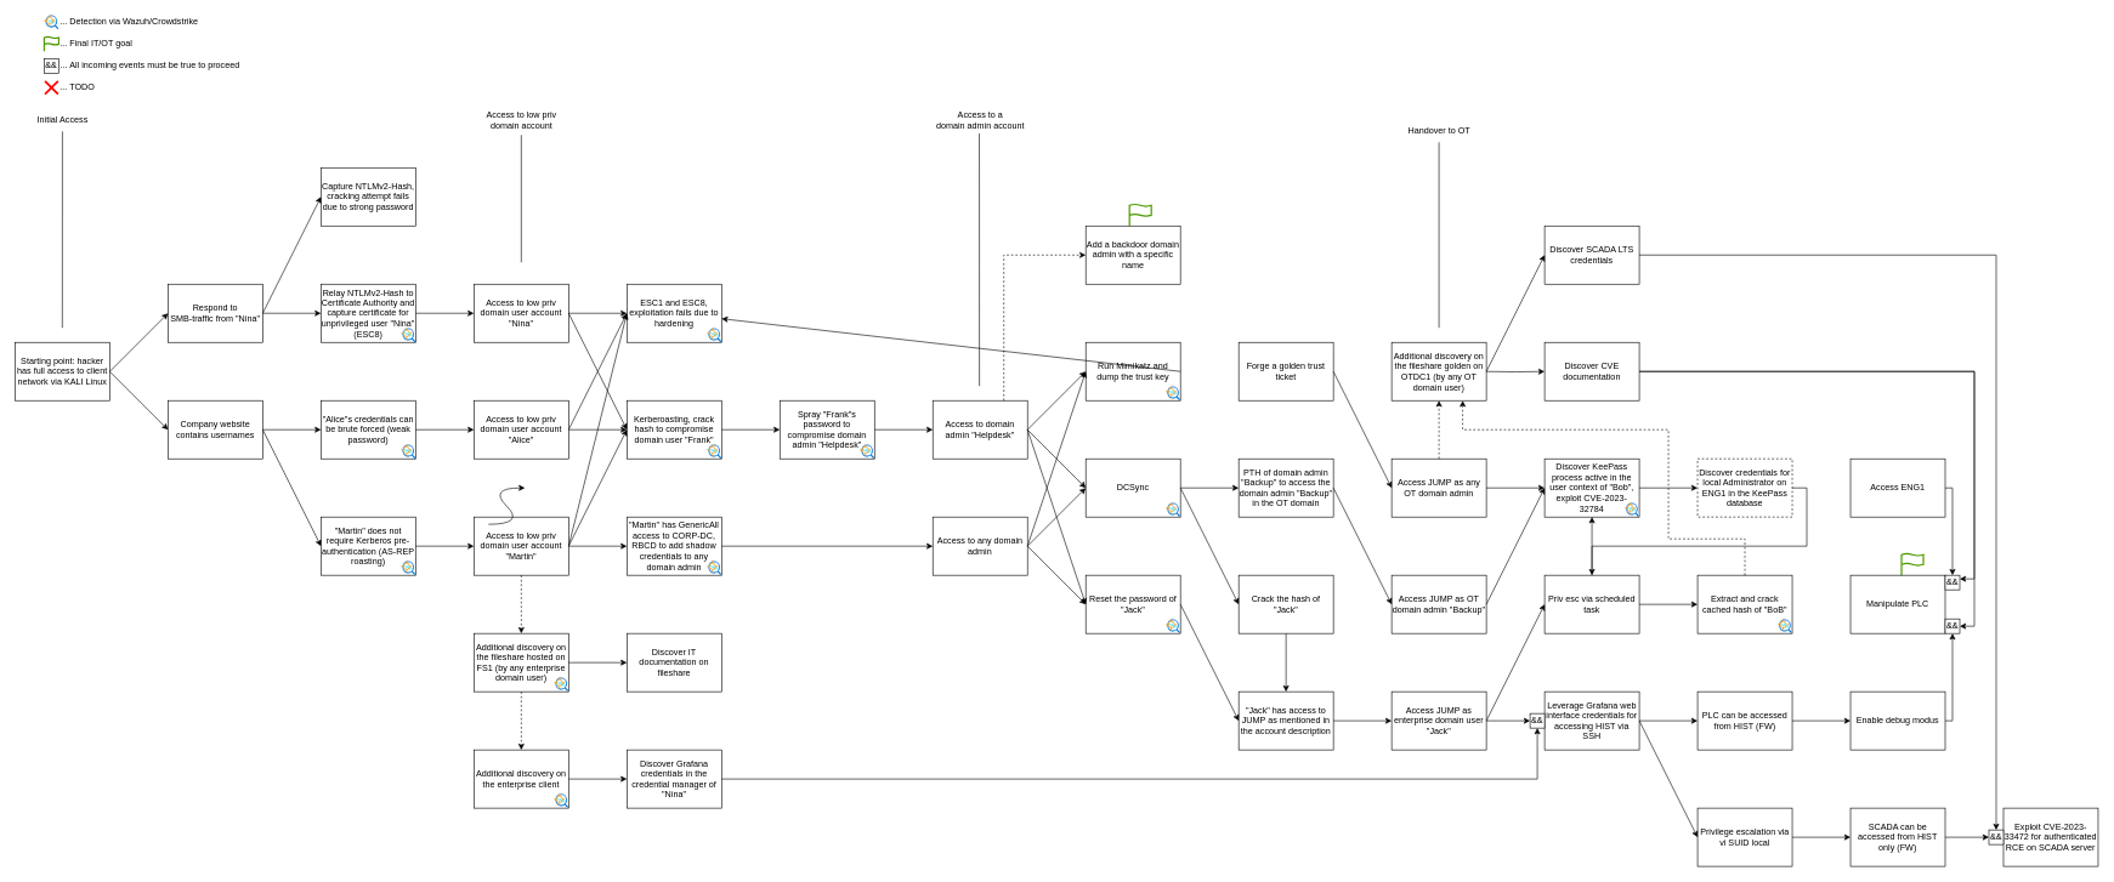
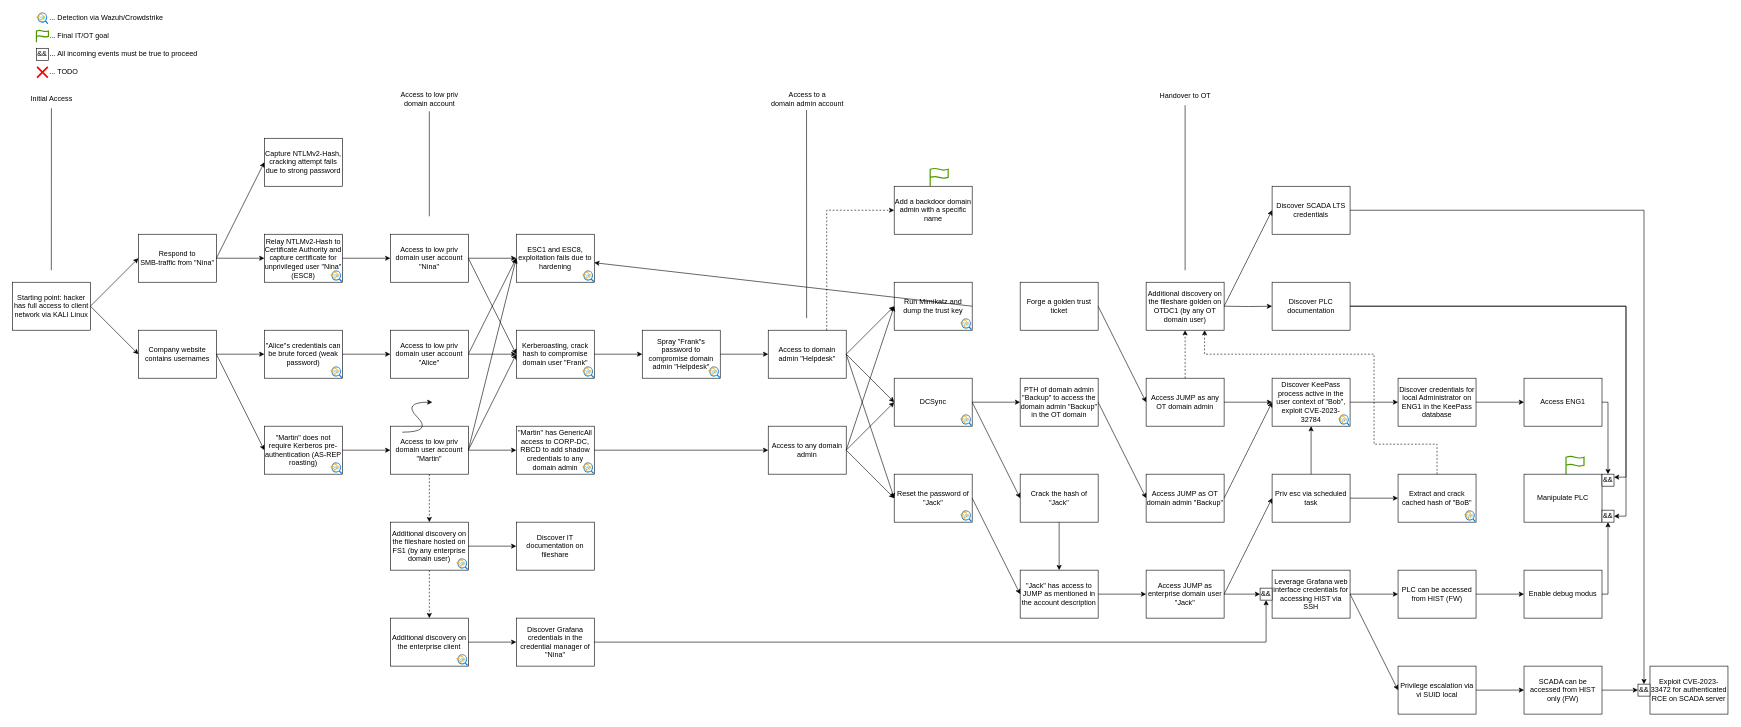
- <mxCell id="75" value="Handover to OT" style="text;html=1;align=center;verticalAlign=middle;resizable=0;points=[];autosize=1;strokeColor=none;fillColor=none;" parent="1" vertex="1"><mxGeometry x="1920" y="165" width="110" height="30" as="geometry" /></mxCell>
+ <mxCell id="75" value="Handover to OT" style="text;html=1;align=center;verticalAlign=middle;resizable=0;points=[];autosize=1;strokeColor=none;fillColor=none;" parent="1" vertex="1"><mxGeometry x="1920" y="145" width="110" height="30" as="geometry" /></mxCell>
- <mxCell id="129" value="Discover CVE documentation" style="rounded=0;whiteSpace=wrap;html=1;fillColor=none;" parent="1" vertex="1"><mxGeometry x="2120" y="470" width="130" height="80" as="geometry" /></mxCell>
+ <mxCell id="129" value="Discover PLC documentation" style="rounded=0;whiteSpace=wrap;html=1;fillColor=none;" parent="1" vertex="1"><mxGeometry x="2120" y="470" width="130" height="80" as="geometry" /></mxCell>
- <mxCell id="90" value="Discover credentials for local Administrator on ENG1 in the KeePass database" style="rounded=0;whiteSpace=wrap;html=1;fillColor=none;dashed=1;" parent="1" vertex="1"><mxGeometry x="2330" y="630" width="130" height="80" as="geometry" /></mxCell>
+ <mxCell id="90" value="Discover credentials for local Administrator on ENG1 in the KeePass database" style="rounded=0;whiteSpace=wrap;html=1;fillColor=none;" parent="1" vertex="1"><mxGeometry x="2330" y="630" width="130" height="80" as="geometry" /></mxCell>
- <mxCell id="89" style="edgeStyle=orthogonalEdgeStyle;rounded=0;orthogonalLoop=1;jettySize=auto;html=1;exitX=1;exitY=0.5;exitDx=0;exitDy=0;" parent="1" source="90" target="94" edge="1"><mxGeometry relative="1" as="geometry" /></mxCell>
+ <mxCell id="89" style="edgeStyle=orthogonalEdgeStyle;rounded=0;orthogonalLoop=1;jettySize=auto;html=1;exitX=1;exitY=0.5;exitDx=0;exitDy=0;" parent="1" source="90" target="104" edge="1"><mxGeometry relative="1" as="geometry" /></mxCell>
